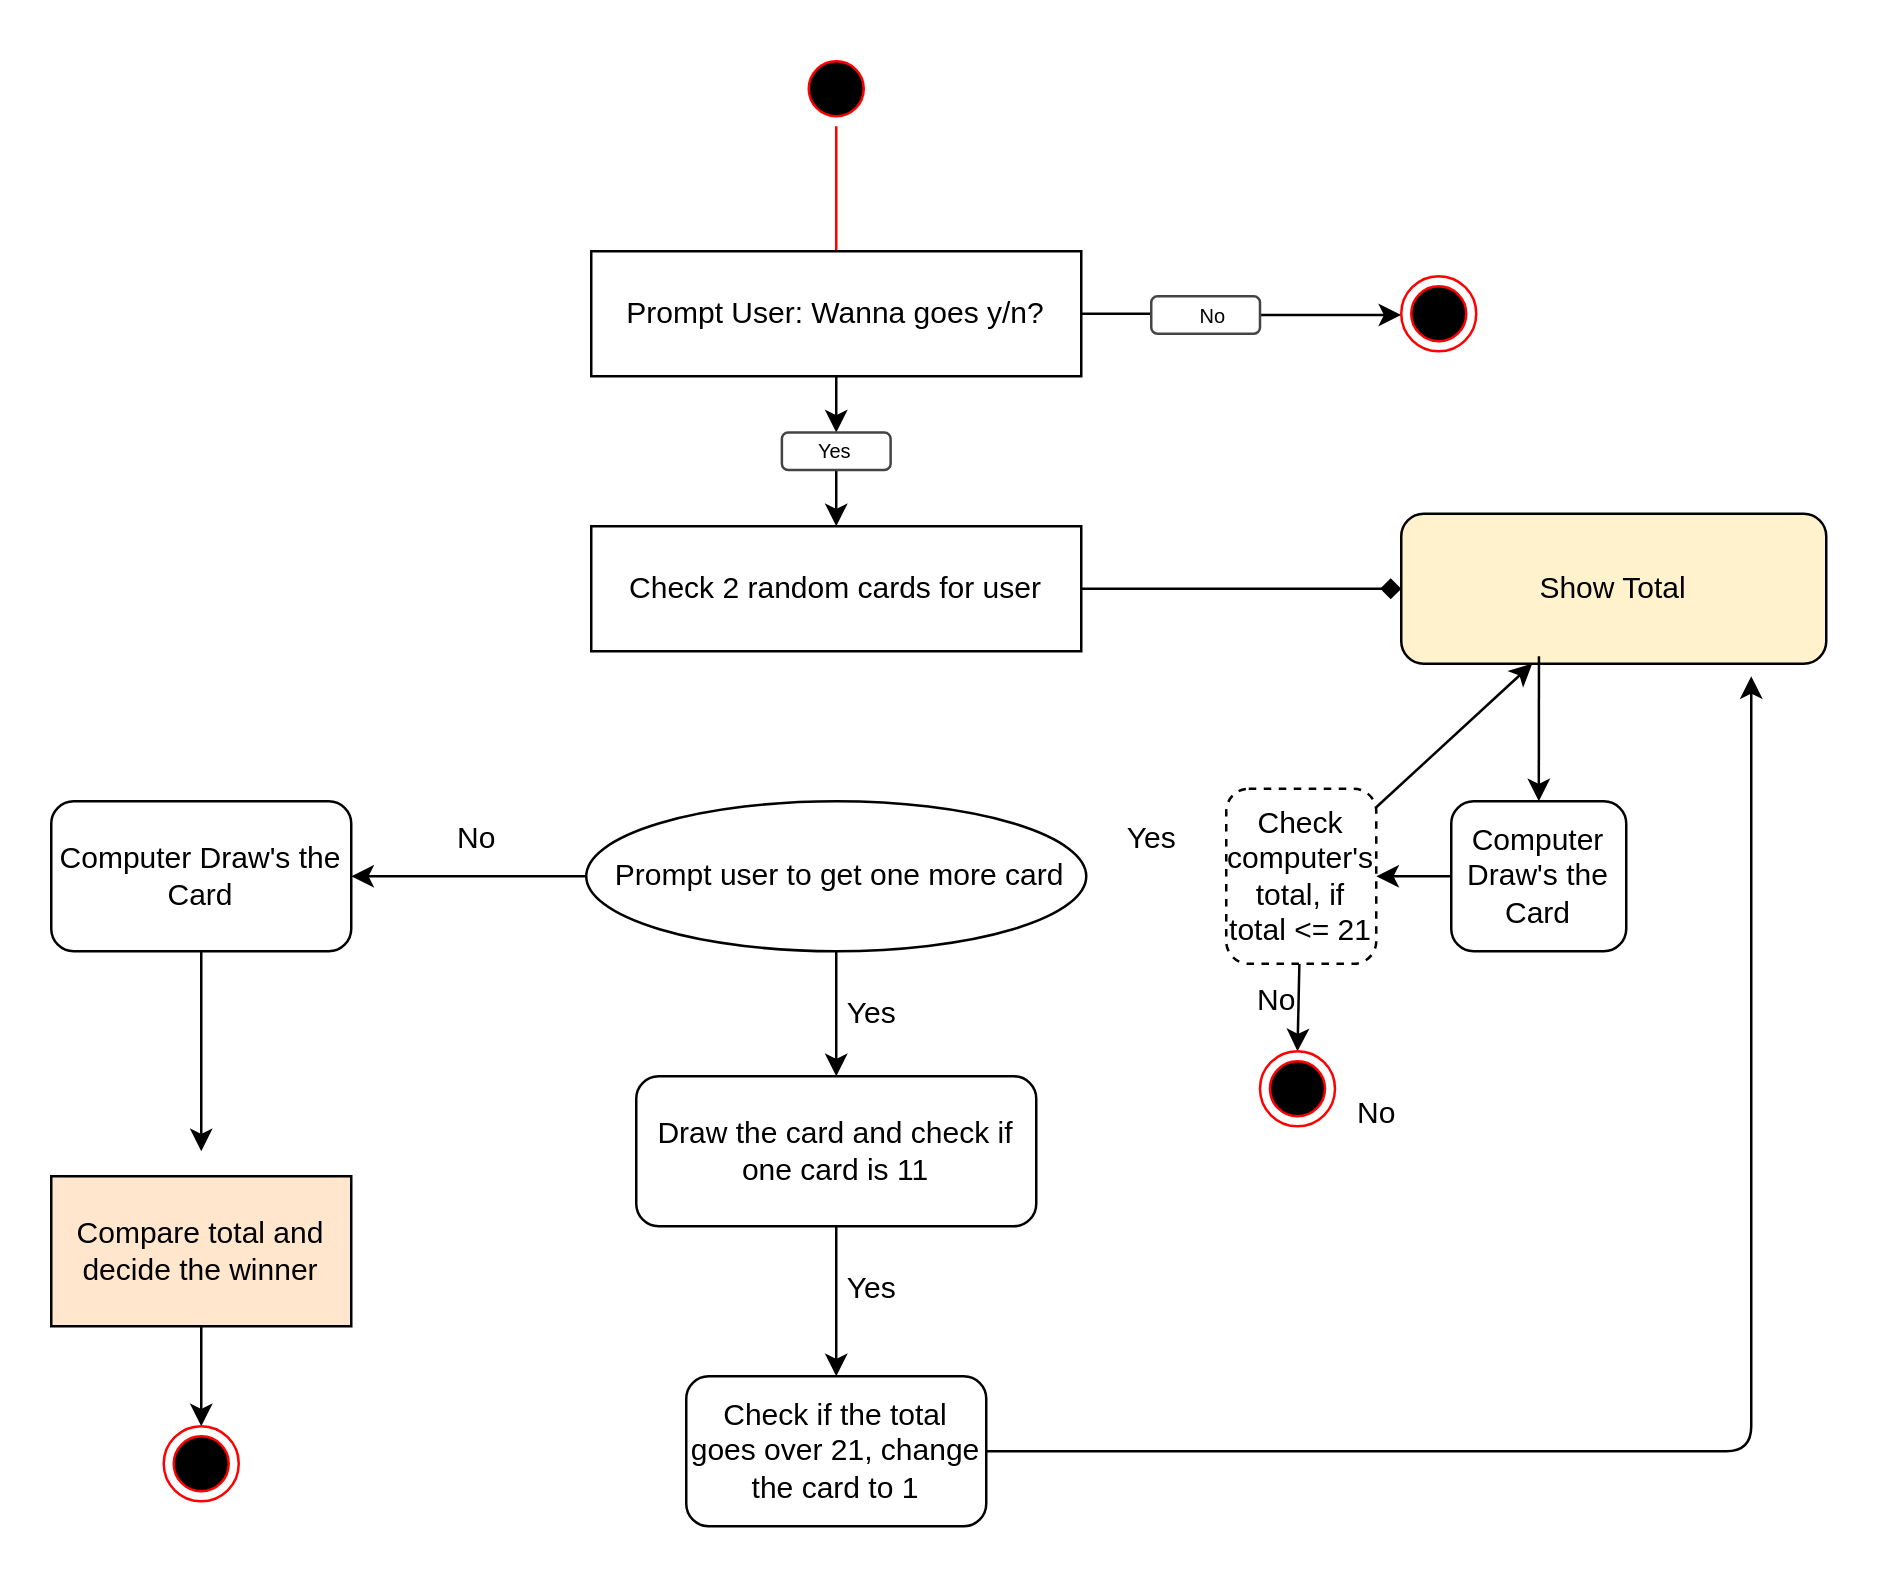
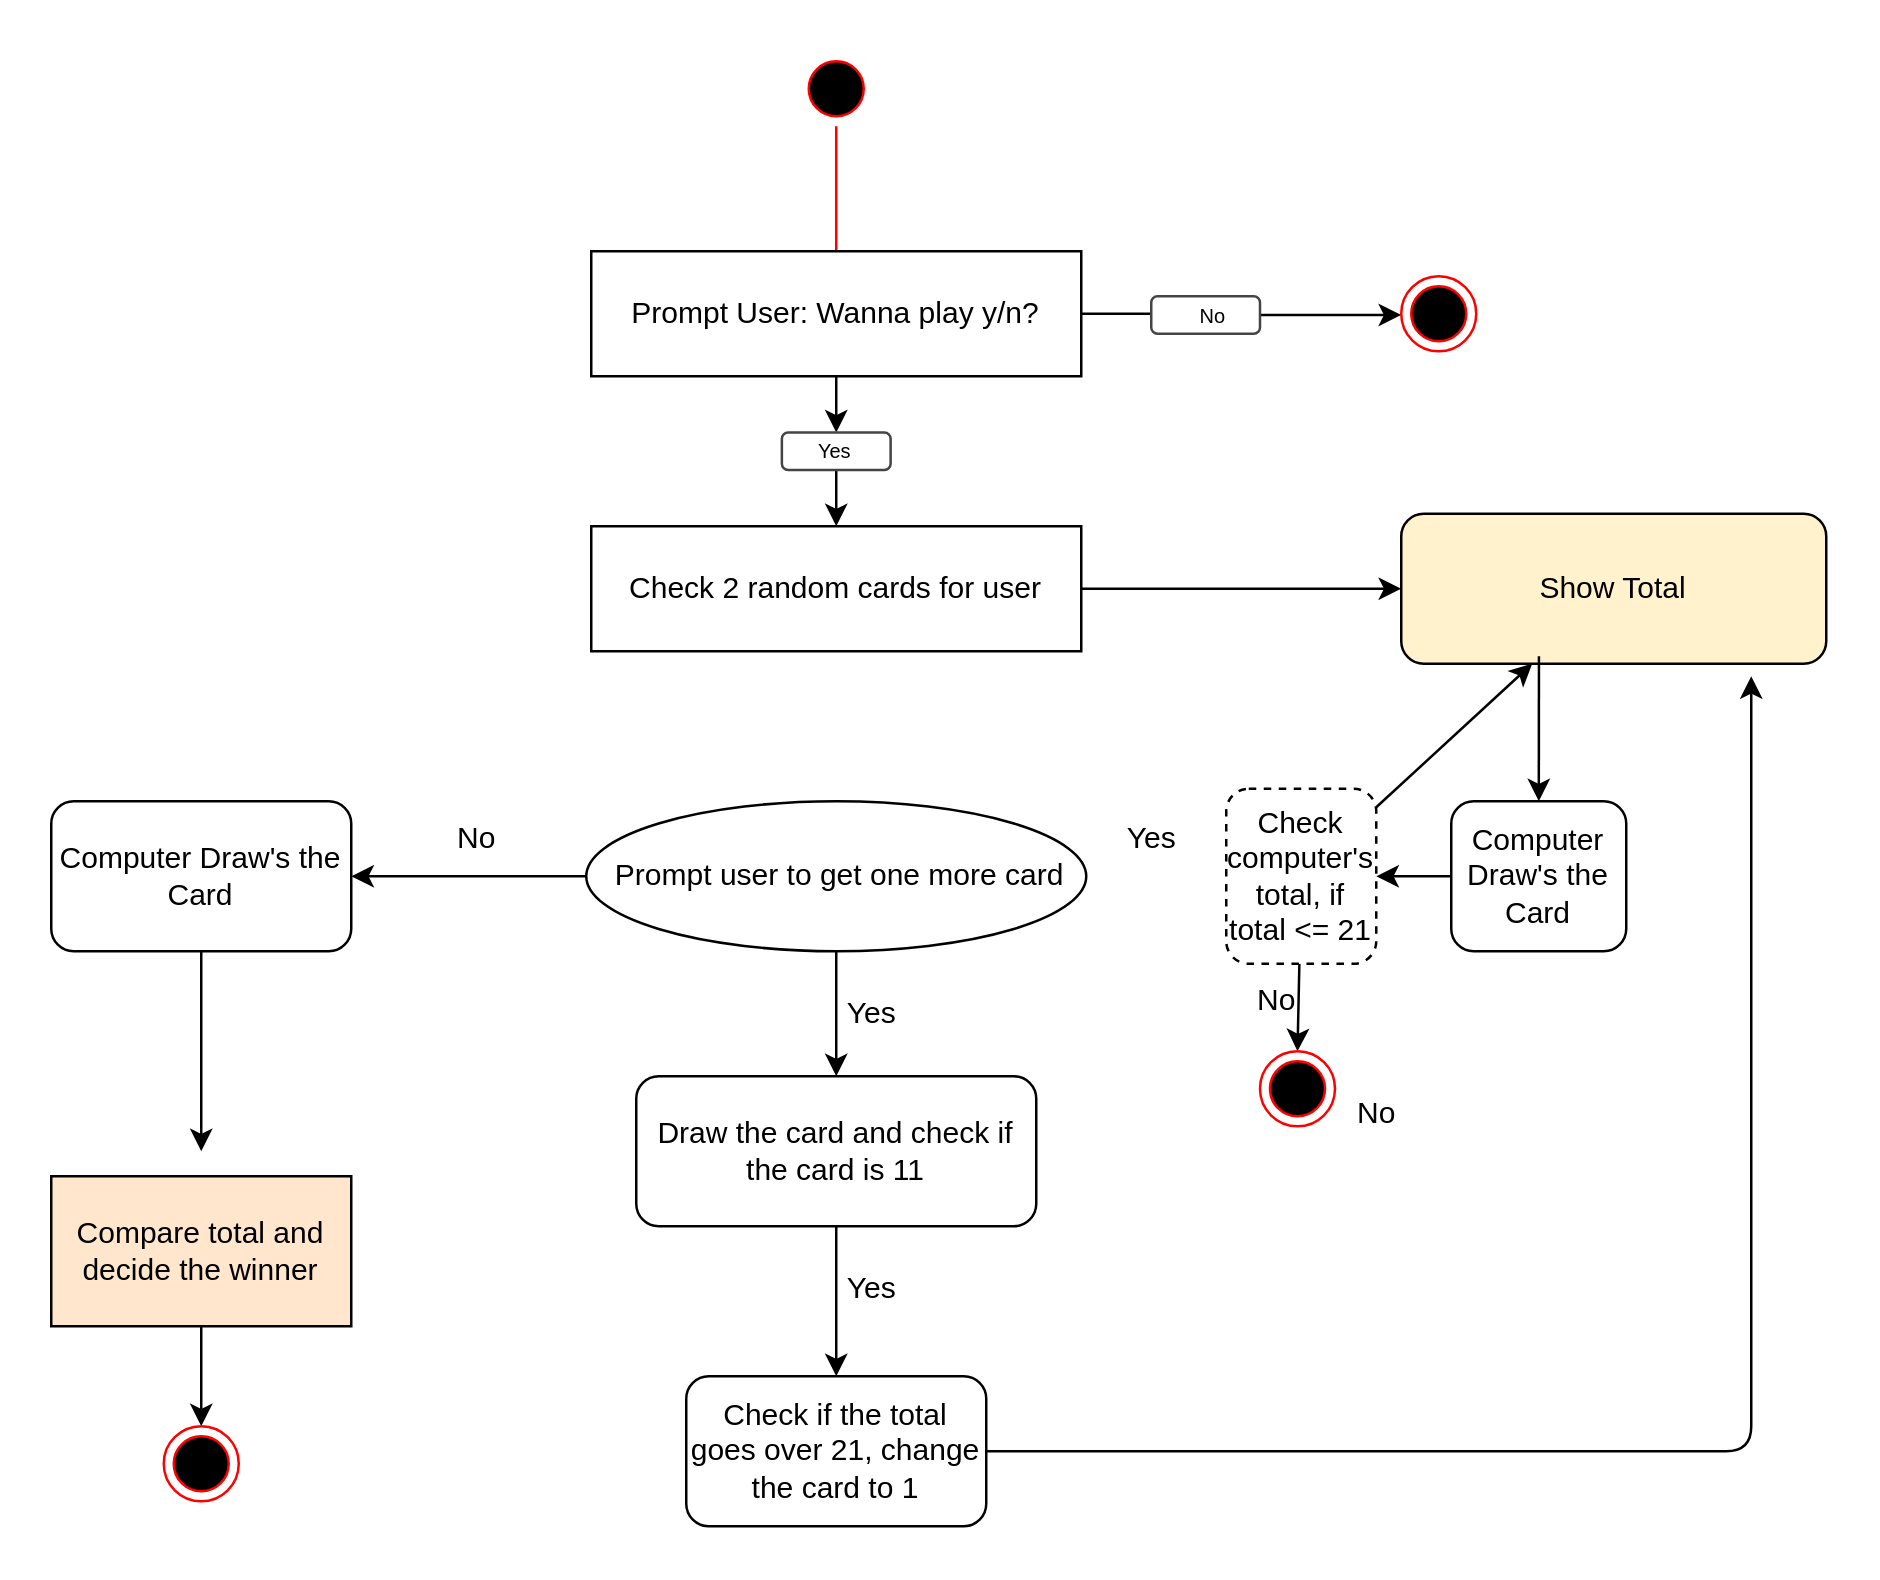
- <mxCell id="6" value="Prompt User: Wanna goes y/n?" style="rounded=0;whiteSpace=wrap;html=1;" parent="1" vertex="1"><mxGeometry x="236" y="100" width="196" height="50" as="geometry" /></mxCell>
+ <mxCell id="6" value="Prompt User: Wanna play y/n?" style="rounded=0;whiteSpace=wrap;html=1;" parent="1" vertex="1"><mxGeometry x="236" y="100" width="196" height="50" as="geometry" /></mxCell>
- <mxCell id="7" style="edgeStyle=none;html=1;entryX=0;entryY=0.5;entryDx=0;entryDy=0;endArrow=diamond;" edge="1" parent="1" source="8" target="23"><mxGeometry relative="1" as="geometry" /></mxCell>
+ <mxCell id="7" style="edgeStyle=none;html=1;entryX=0;entryY=0.5;entryDx=0;entryDy=0;" edge="1" parent="1" source="8" target="23"><mxGeometry relative="1" as="geometry" /></mxCell>
- <mxCell id="19" value="Draw the card and check if one card is 11" style="rounded=1;whiteSpace=wrap;html=1;" vertex="1" parent="1"><mxGeometry x="254" y="430" width="160" height="60" as="geometry" /></mxCell>
+ <mxCell id="19" value="Draw the card and check if the card is 11" style="rounded=1;whiteSpace=wrap;html=1;" vertex="1" parent="1"><mxGeometry x="254" y="430" width="160" height="60" as="geometry" /></mxCell>
